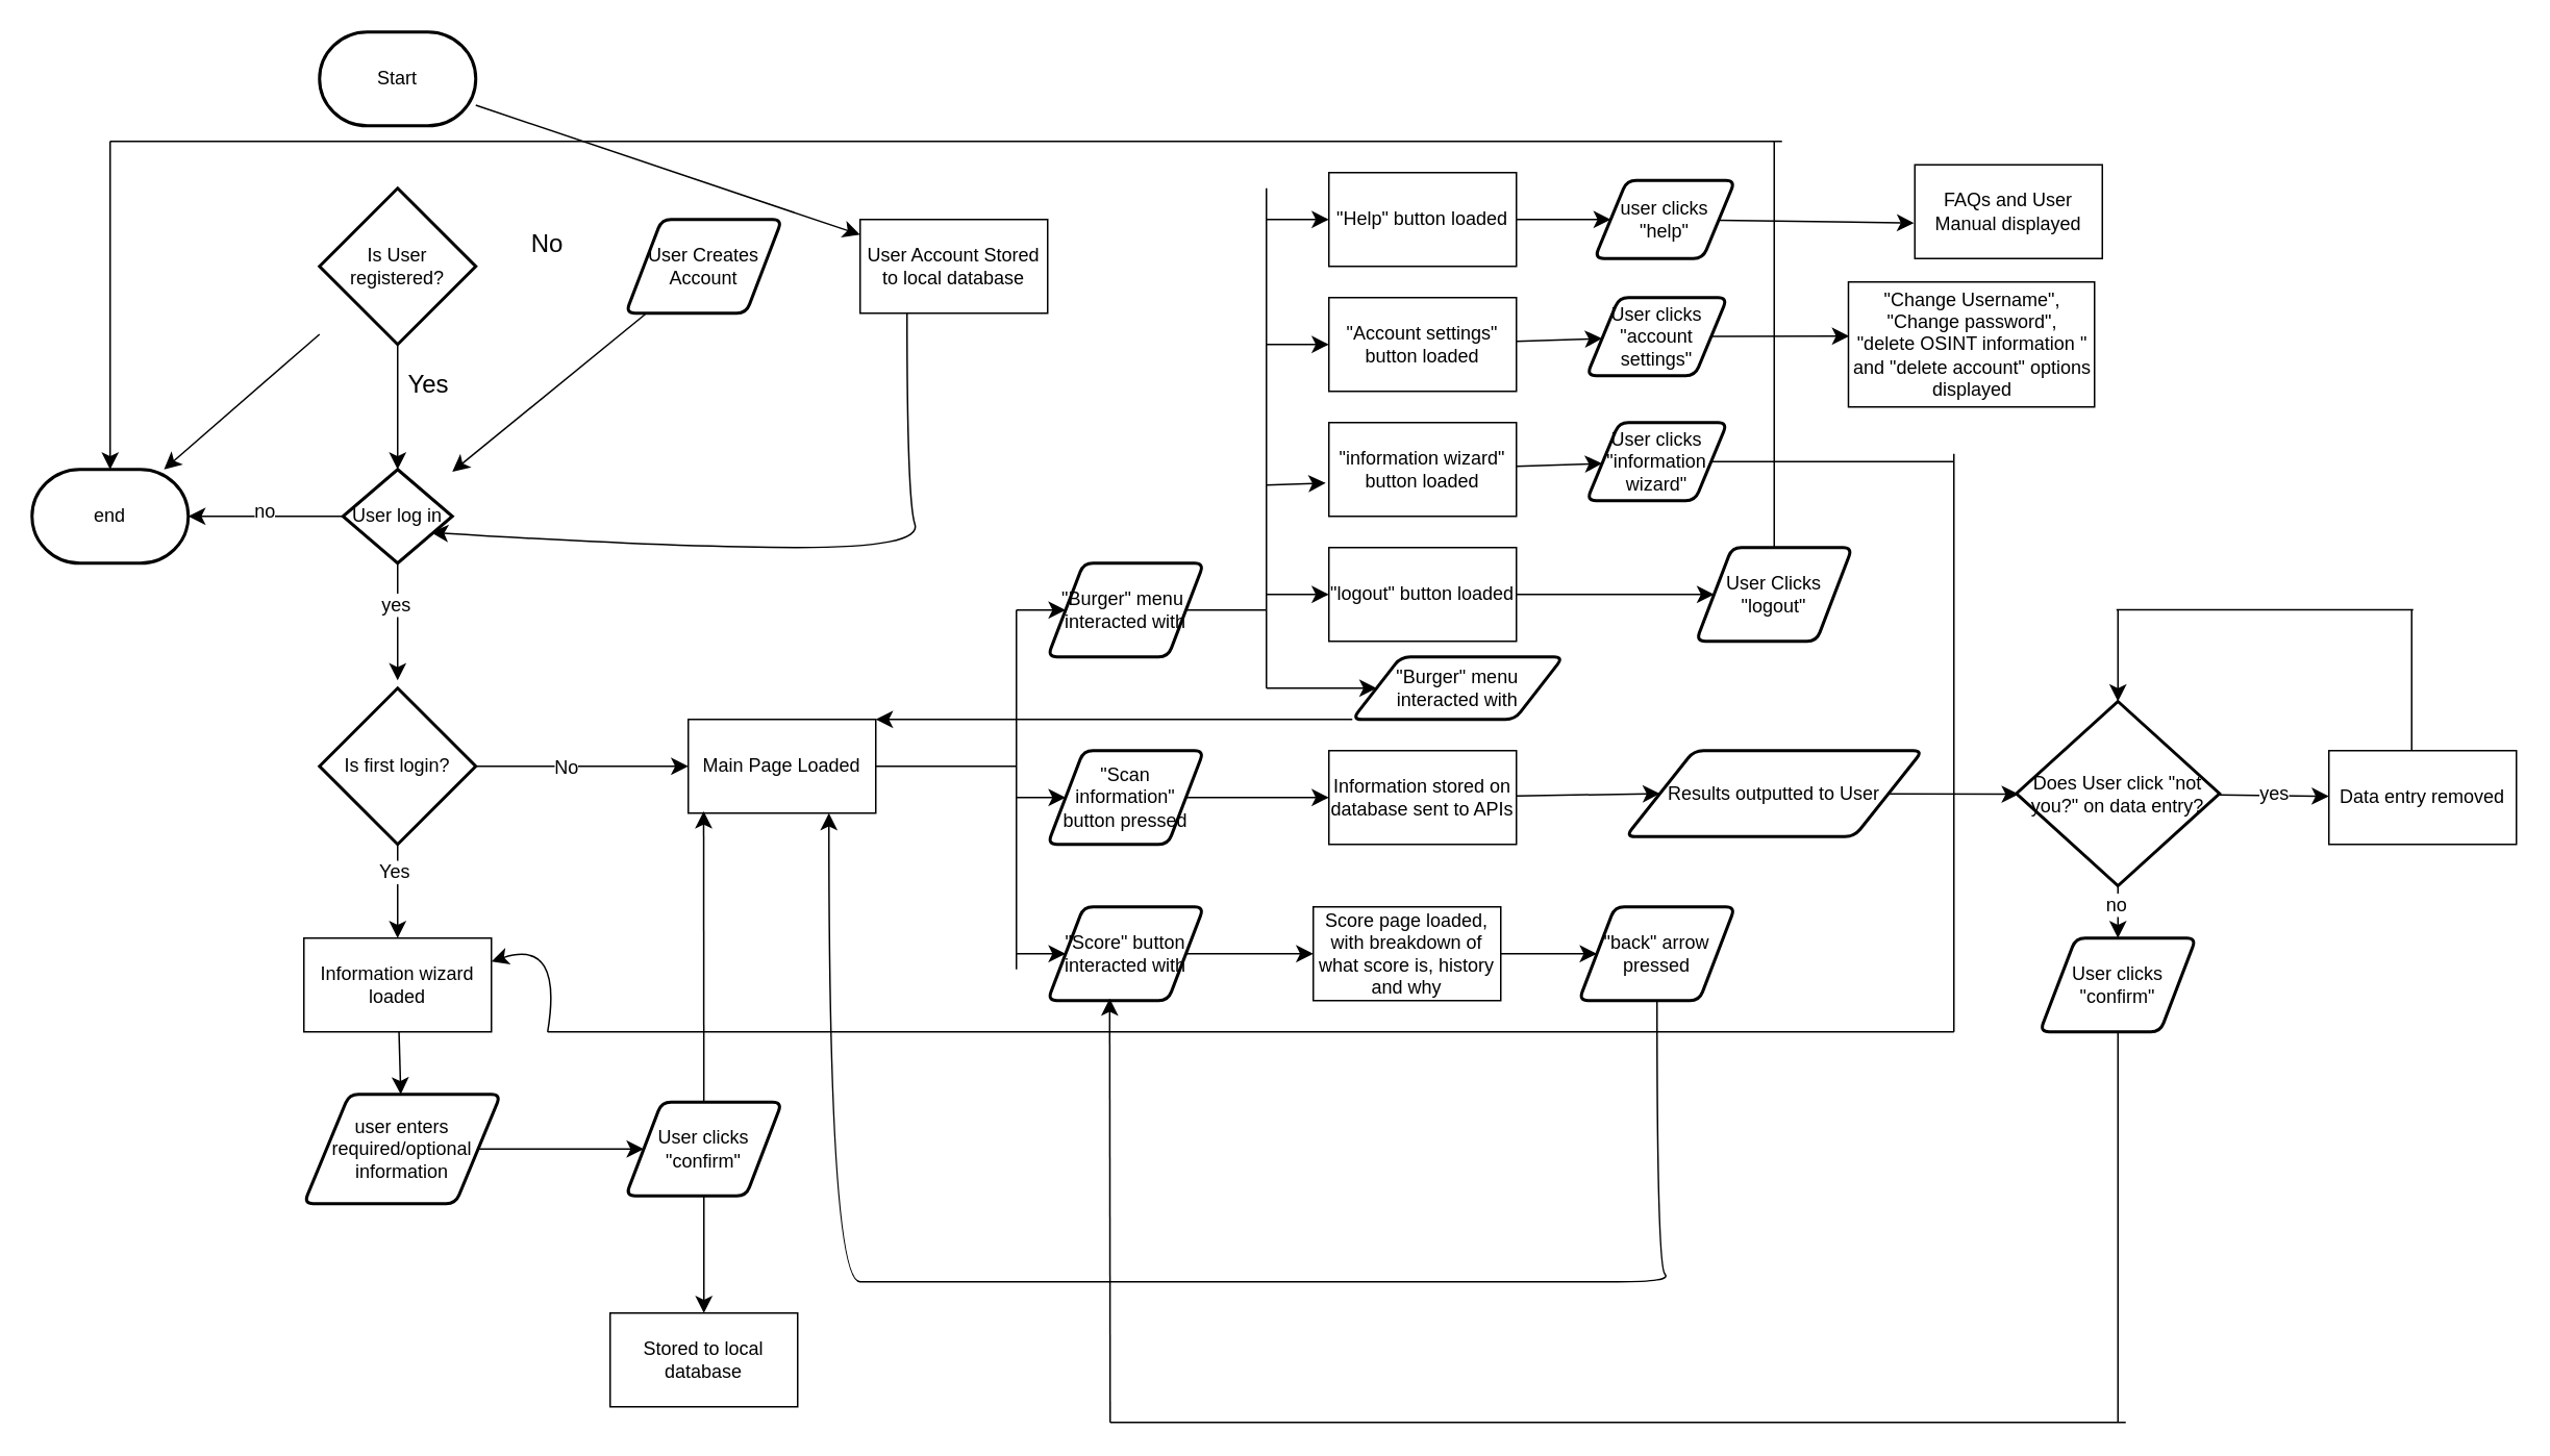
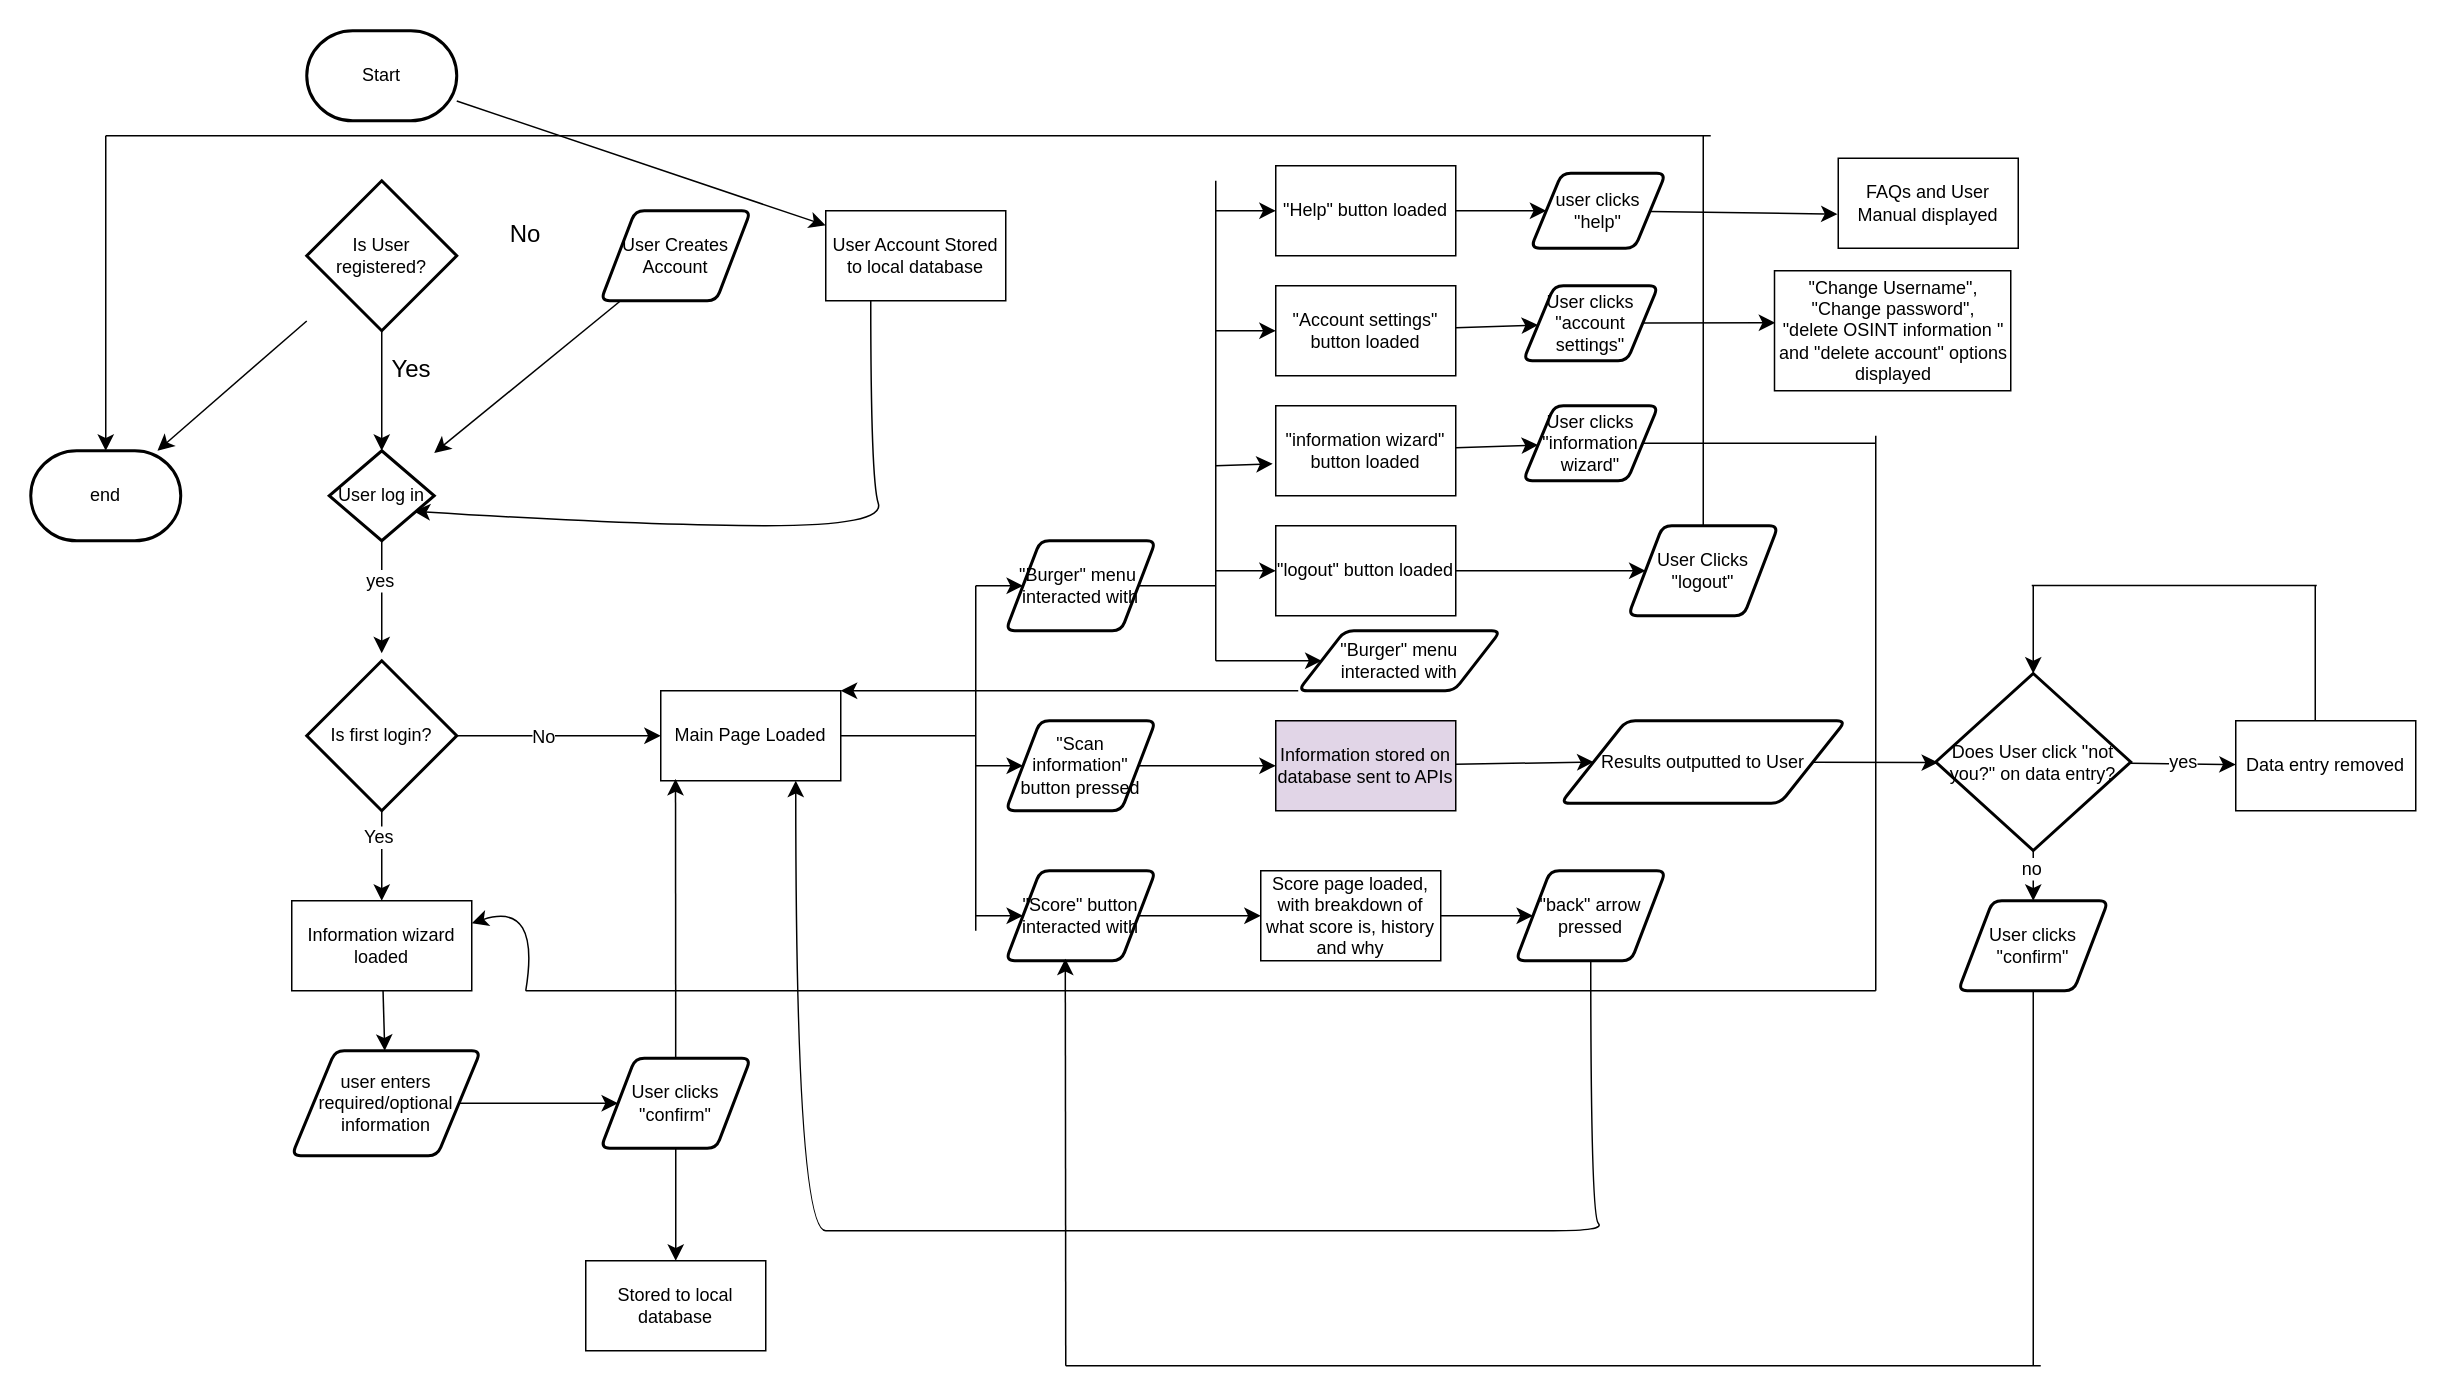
- <mxCell id="73" value="" style="edgeStyle=none;curved=1;rounded=0;orthogonalLoop=1;jettySize=auto;html=1;fontSize=12;startSize=8;endSize=8;" edge="1" parent="1" source="75" target="76"><mxGeometry relative="1" as="geometry" /></mxCell>
- <mxCell id="74" value="no" style="edgeLabel;html=1;align=center;verticalAlign=middle;resizable=0;points=[];fontSize=12;" vertex="1" connectable="0" parent="73"><mxGeometry x="0.039" y="-4" relative="1" as="geometry"><mxPoint as="offset" /></mxGeometry></mxCell>
- <mxCell id="56" value="Information stored on database sent to APIs" style="rounded=0;whiteSpace=wrap;html=1;" vertex="1" parent="1"><mxGeometry x="850" y="480" width="120" height="60" as="geometry" /></mxCell>
+ <mxCell id="56" value="Information stored on database sent to APIs" style="rounded=0;whiteSpace=wrap;html=1;fillColor=#e1d5e7;" vertex="1" parent="1"><mxGeometry x="850" y="480" width="120" height="60" as="geometry" /></mxCell>
